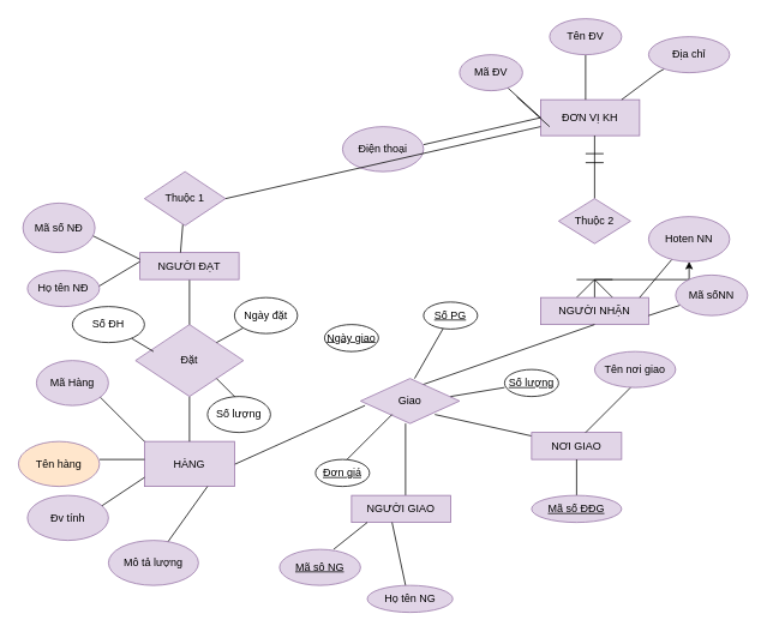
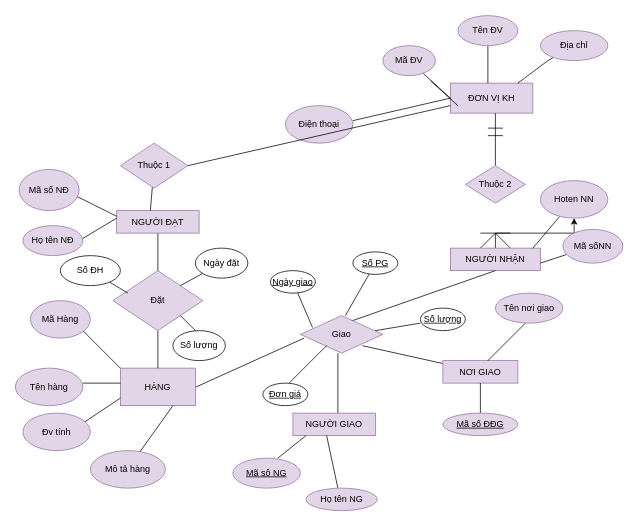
+ <mxCell id="30" value="" style="endArrow=none;html=1;rounded=0;exitX=0.147;exitY=0.316;exitDx=0;exitDy=0;exitPerimeter=0;" edge="1" parent="1" source="25" target="29"><mxGeometry width="50" height="50" relative="1" as="geometry"><mxPoint x="416.17" y="435.8" as="sourcePoint" /><mxPoint x="390" y="390" as="targetPoint" /></mxGeometry></mxCell>
- <mxCell id="50" value="Tên hàng" style="ellipse;whiteSpace=wrap;html=1;fillColor=#ffe6cc;strokeColor=#9673a6;" vertex="1" parent="1"><mxGeometry x="20" y="490" width="90" height="50" as="geometry" /></mxCell>
+ <mxCell id="50" value="Tên hàng" style="ellipse;whiteSpace=wrap;html=1;fillColor=#e1d5e7;strokeColor=#9673a6;" vertex="1" parent="1"><mxGeometry x="20" y="490" width="90" height="50" as="geometry" /></mxCell>
- <mxCell id="52" value="Mô tả lượng" style="ellipse;whiteSpace=wrap;html=1;fillColor=#e1d5e7;strokeColor=#9673a6;" vertex="1" parent="1"><mxGeometry x="120" y="600" width="100" height="50" as="geometry" /></mxCell>
+ <mxCell id="52" value="Mô tả hàng" style="ellipse;whiteSpace=wrap;html=1;fillColor=#e1d5e7;strokeColor=#9673a6;" vertex="1" parent="1"><mxGeometry x="120" y="600" width="100" height="50" as="geometry" /></mxCell>
